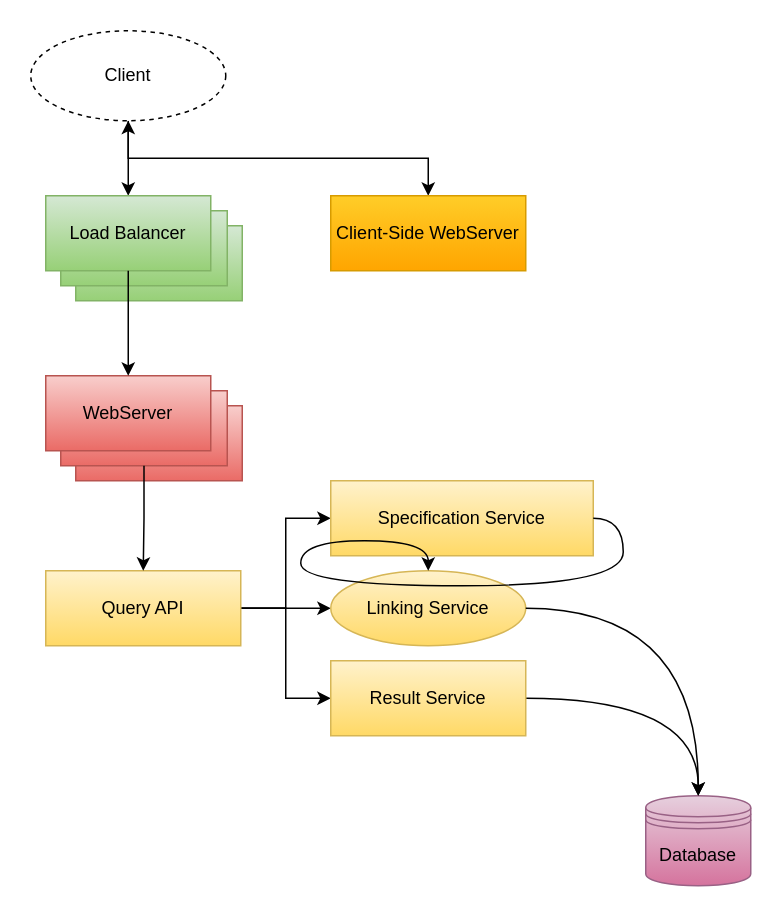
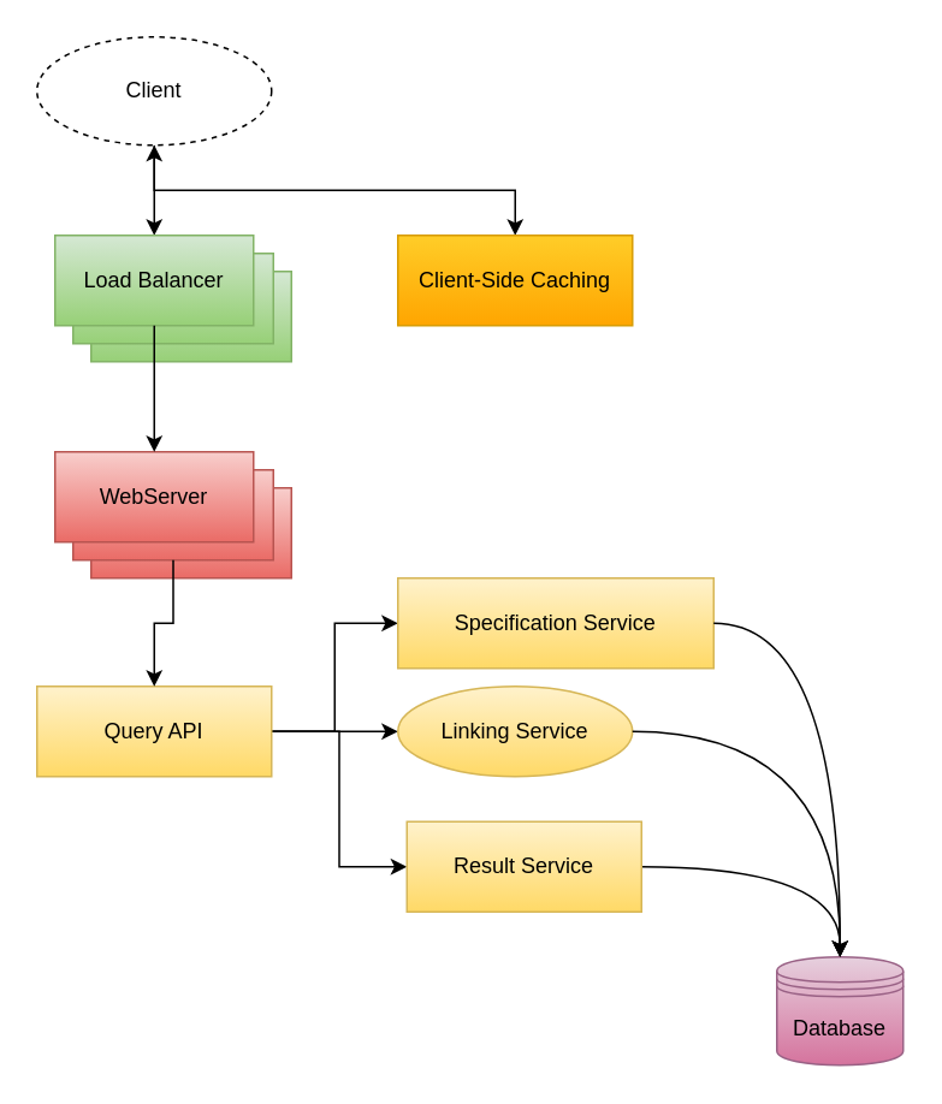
- <mxCell id="24" value="Client-Side WebServer" style="html=1;whiteSpace=wrap;fillColor=#ffcd28;gradientColor=#ffa500;strokeColor=#d79b00;" parent="1" vertex="1"><mxGeometry x="220" y="130" width="130" height="50" as="geometry" /></mxCell>
+ <mxCell id="24" value="Client-Side Caching" style="html=1;whiteSpace=wrap;fillColor=#ffcd28;gradientColor=#ffa500;strokeColor=#d79b00;" parent="1" vertex="1"><mxGeometry x="220" y="130" width="130" height="50" as="geometry" /></mxCell>
- <mxCell id="28" style="edgeStyle=orthogonalEdgeStyle;rounded=0;orthogonalLoop=1;jettySize=auto;html=1;curved=1;exitX=1;exitY=0.5;exitDx=0;exitDy=0;" parent="1" source="20" target="23" edge="1"><mxGeometry relative="1" as="geometry"><mxPoint x="370" y="485" as="sourcePoint" /><mxPoint x="550" y="540" as="targetPoint" /></mxGeometry></mxCell>
+ <mxCell id="28" style="edgeStyle=orthogonalEdgeStyle;rounded=0;orthogonalLoop=1;jettySize=auto;html=1;entryX=0.5;entryY=0;entryDx=0;entryDy=0;curved=1;exitX=1;exitY=0.5;exitDx=0;exitDy=0;" parent="1" source="20" target="5" edge="1"><mxGeometry relative="1" as="geometry"><mxPoint x="370" y="485" as="sourcePoint" /><mxPoint x="550" y="540" as="targetPoint" /></mxGeometry></mxCell>
- <mxCell id="14" value="Query API" style="html=1;whiteSpace=wrap;fillColor=#fff2cc;gradientColor=#ffd966;strokeColor=#d6b656;" parent="1" vertex="1"><mxGeometry x="30" y="380" width="130" height="50" as="geometry" /></mxCell>
+ <mxCell id="14" value="Query API" style="html=1;whiteSpace=wrap;fillColor=#fff2cc;gradientColor=#ffd966;strokeColor=#d6b656;" parent="1" vertex="1"><mxGeometry x="20" y="380" width="130" height="50" as="geometry" /></mxCell>
- <mxCell id="22" value="Result Service" style="html=1;whiteSpace=wrap;fillColor=#fff2cc;gradientColor=#ffd966;strokeColor=#d6b656;" parent="1" vertex="1"><mxGeometry x="220" y="440" width="130" height="50" as="geometry" /></mxCell>
+ <mxCell id="22" value="Result Service" style="html=1;whiteSpace=wrap;fillColor=#fff2cc;gradientColor=#ffd966;strokeColor=#d6b656;" parent="1" vertex="1"><mxGeometry x="225" y="455" width="130" height="50" as="geometry" /></mxCell>
